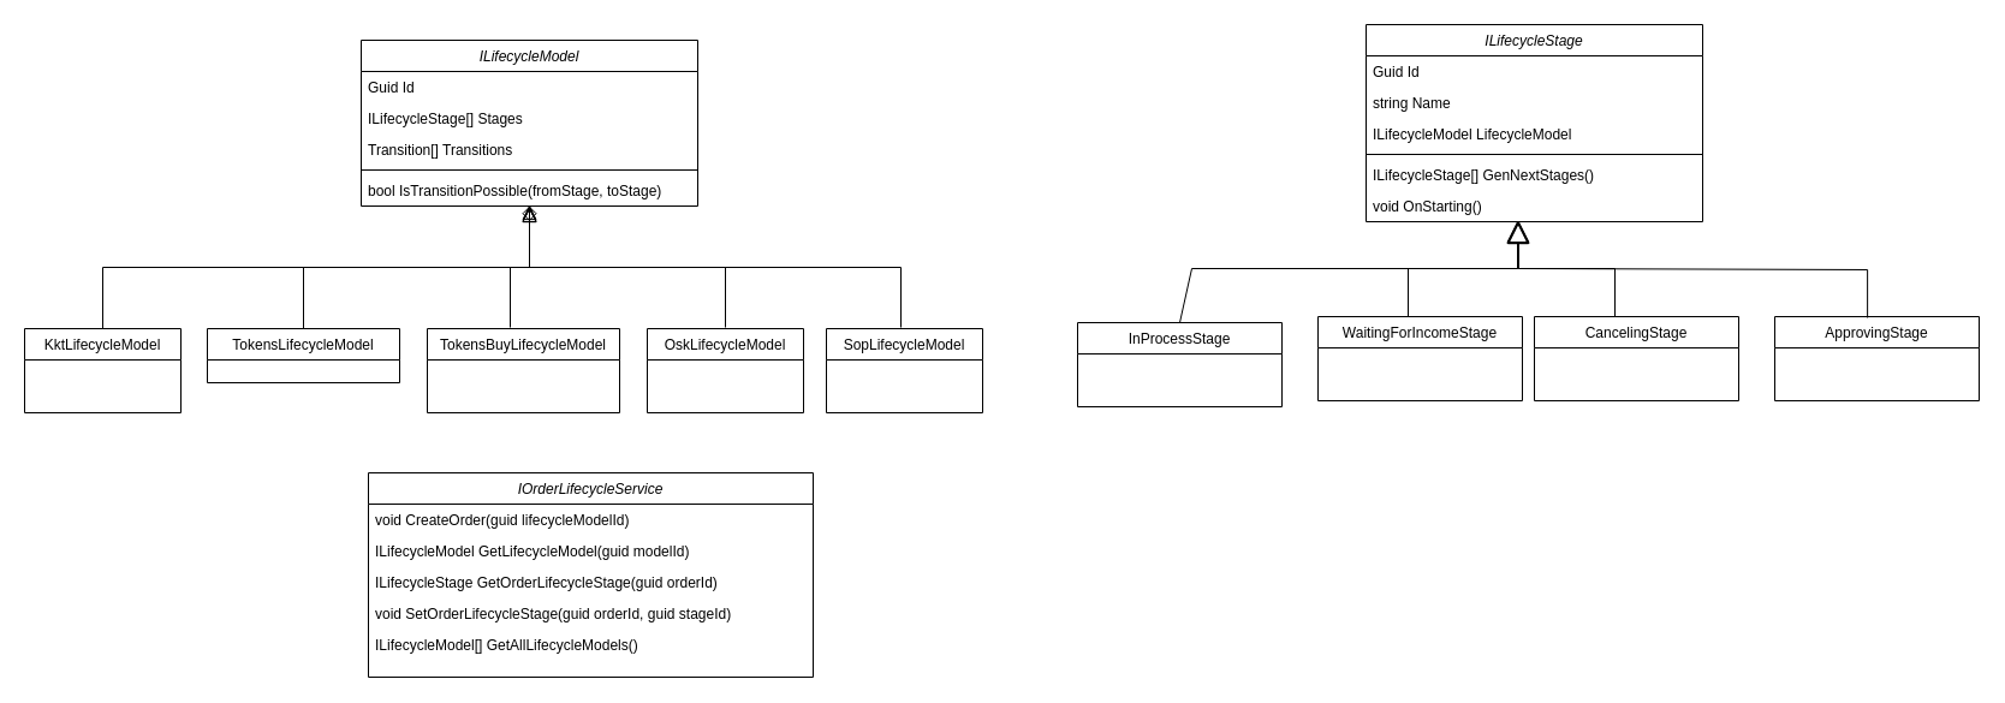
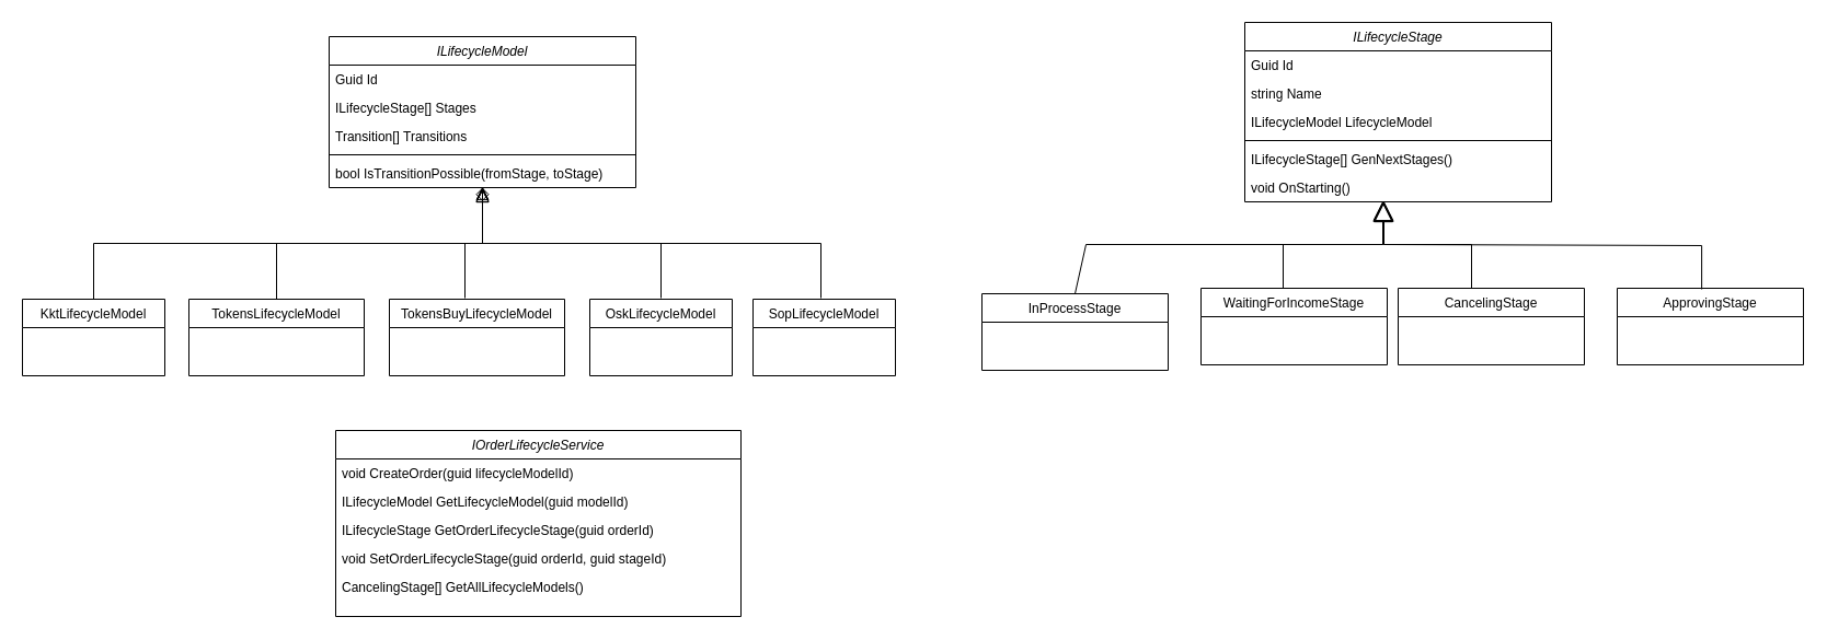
- <mxCell id="10" value="TokensLifecycleModel" style="swimlane;fontStyle=0;align=center;verticalAlign=top;childLayout=stackLayout;horizontal=1;startSize=26;horizontalStack=0;resizeParent=1;resizeLast=0;collapsible=1;marginBottom=0;rounded=0;shadow=0;strokeWidth=1;" parent="1" vertex="1"><mxGeometry x="172" y="273" width="160" height="45" as="geometry"><mxRectangle x="340" y="380" width="170" height="26" as="alternateBounds" /></mxGeometry></mxCell>
+ <mxCell id="10" value="TokensLifecycleModel" style="swimlane;fontStyle=0;align=center;verticalAlign=top;childLayout=stackLayout;horizontal=1;startSize=26;horizontalStack=0;resizeParent=1;resizeLast=0;collapsible=1;marginBottom=0;rounded=0;shadow=0;strokeWidth=1;" parent="1" vertex="1"><mxGeometry x="172" y="273" width="160" height="70" as="geometry"><mxRectangle x="340" y="380" width="170" height="26" as="alternateBounds" /></mxGeometry></mxCell>
- <mxCell id="38" value="ILifecycleModel[] GetAllLifecycleModels()" style="text;align=left;verticalAlign=top;spacingLeft=4;spacingRight=4;overflow=hidden;rotatable=0;points=[[0,0.5],[1,0.5]];portConstraint=eastwest;" vertex="1" parent="33"><mxGeometry y="130" width="370" height="26" as="geometry" /></mxCell>
+ <mxCell id="38" value="CancelingStage[] GetAllLifecycleModels()" style="text;align=left;verticalAlign=top;spacingLeft=4;spacingRight=4;overflow=hidden;rotatable=0;points=[[0,0.5],[1,0.5]];portConstraint=eastwest;" vertex="1" parent="33"><mxGeometry y="130" width="370" height="26" as="geometry" /></mxCell>
